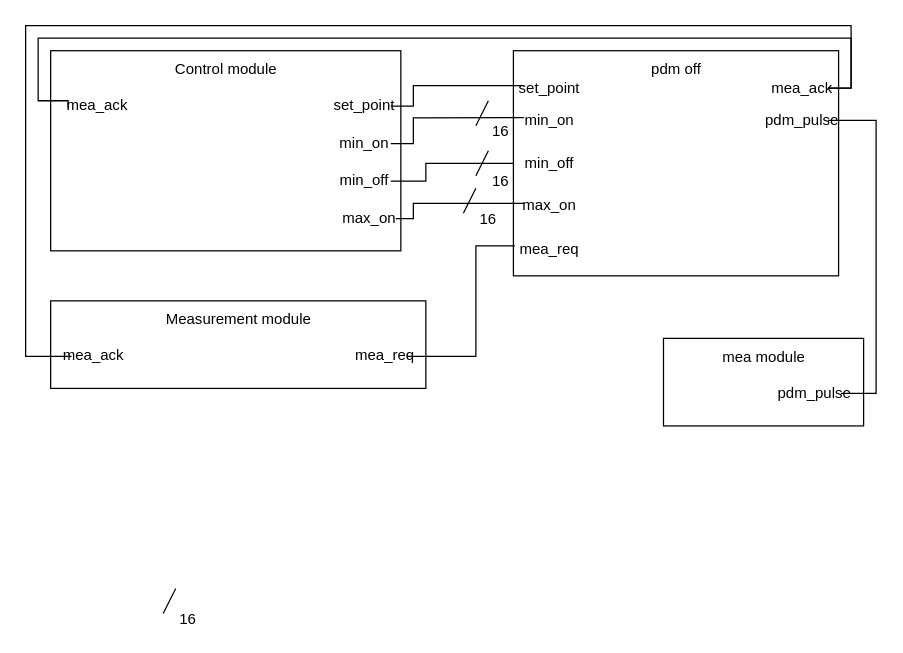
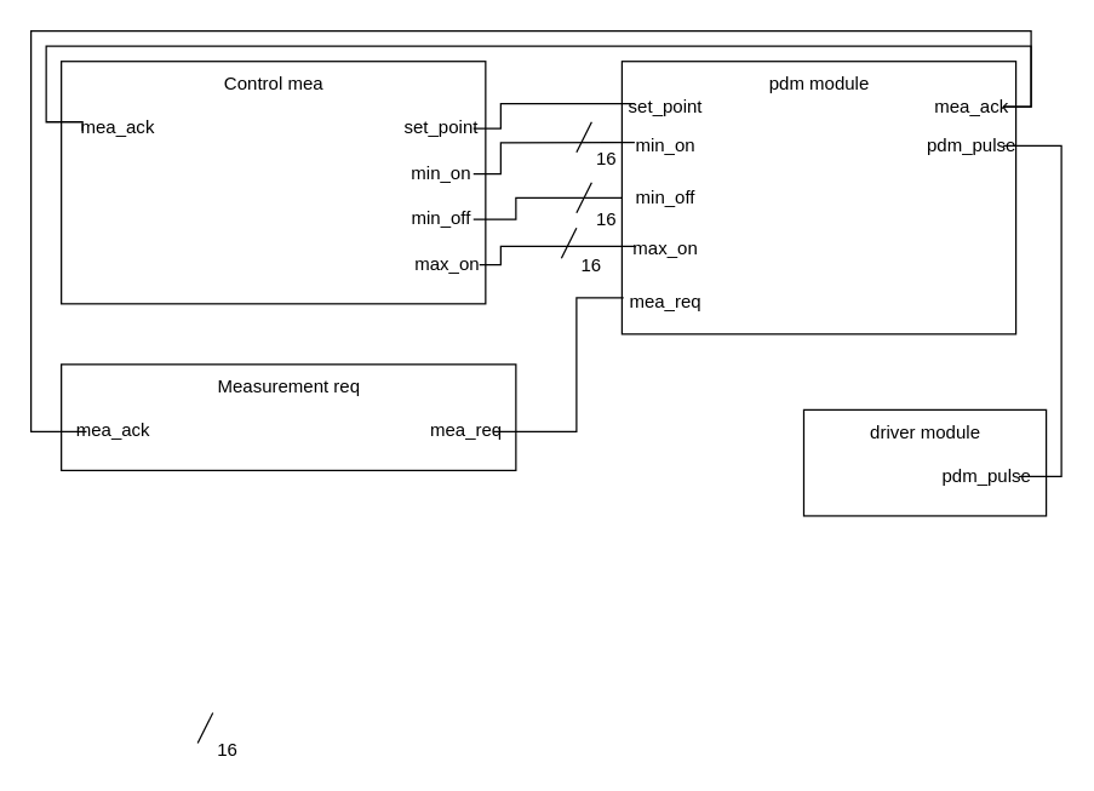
- <mxCell id="19" value="&lt;div&gt;Control module&lt;br&gt;&lt;/div&gt;" style="text;html=1;align=center;verticalAlign=middle;whiteSpace=wrap;rounded=0;" vertex="1" parent="17"><mxGeometry x="79.58" y="10" width="120.833" height="10" as="geometry" /></mxCell>
+ <mxCell id="19" value="&lt;div&gt;Control mea&lt;br&gt;&lt;/div&gt;" style="text;html=1;align=center;verticalAlign=middle;whiteSpace=wrap;rounded=0;" vertex="1" parent="17"><mxGeometry x="79.58" y="10" width="120.833" height="10" as="geometry" /></mxCell>
- <mxCell id="11" value="pdm off" style="text;html=1;align=center;verticalAlign=middle;whiteSpace=wrap;rounded=0;" vertex="1" parent="2"><mxGeometry x="69.58" y="10" width="120.833" height="10" as="geometry" /></mxCell>
+ <mxCell id="11" value="pdm module" style="text;html=1;align=center;verticalAlign=middle;whiteSpace=wrap;rounded=0;" vertex="1" parent="2"><mxGeometry x="69.58" y="10" width="120.833" height="10" as="geometry" /></mxCell>
- <mxCell id="14" value="Measurement module" style="text;html=1;align=center;verticalAlign=middle;whiteSpace=wrap;rounded=0;" vertex="1" parent="12"><mxGeometry x="89.583" y="10" width="120.833" height="10" as="geometry" /></mxCell>
+ <mxCell id="14" value="Measurement req" style="text;html=1;align=center;verticalAlign=middle;whiteSpace=wrap;rounded=0;" vertex="1" parent="12"><mxGeometry x="89.583" y="10" width="120.833" height="10" as="geometry" /></mxCell>
- <mxCell id="27" value="mea module" style="text;html=1;align=center;verticalAlign=middle;whiteSpace=wrap;rounded=0;" vertex="1" parent="25"><mxGeometry x="19.58" y="10" width="120.833" height="10" as="geometry" /></mxCell>
+ <mxCell id="27" value="driver module" style="text;html=1;align=center;verticalAlign=middle;whiteSpace=wrap;rounded=0;" vertex="1" parent="25"><mxGeometry x="19.58" y="10" width="120.833" height="10" as="geometry" /></mxCell>
